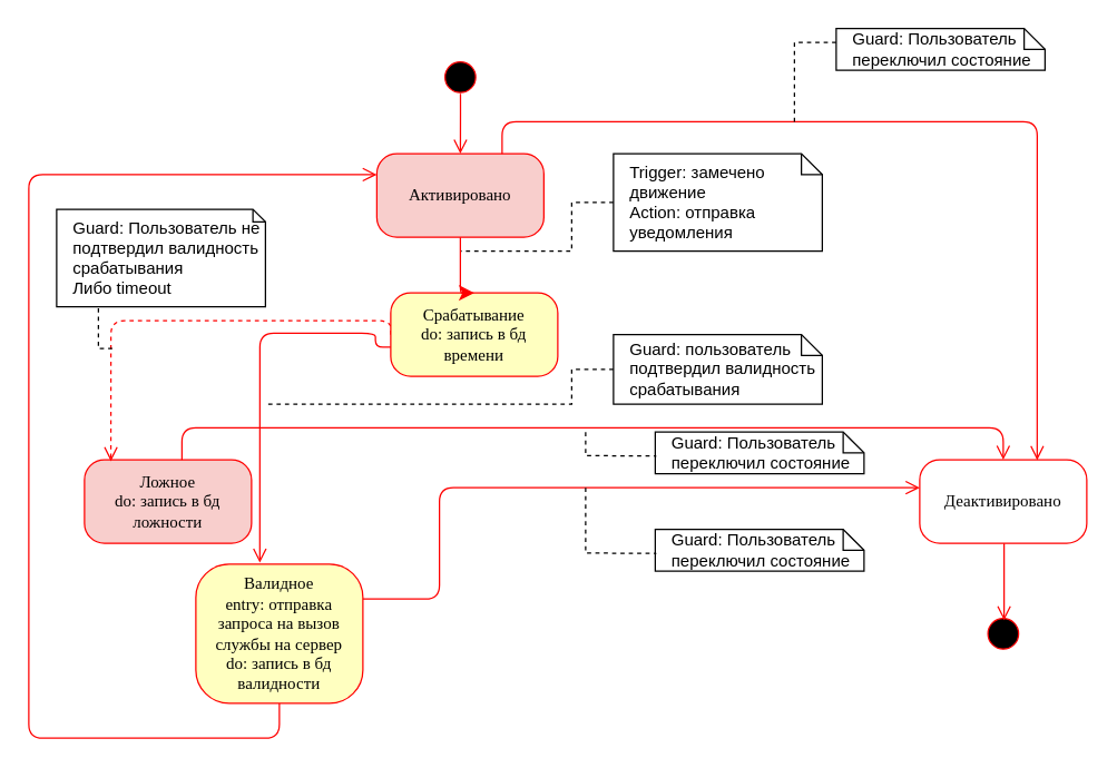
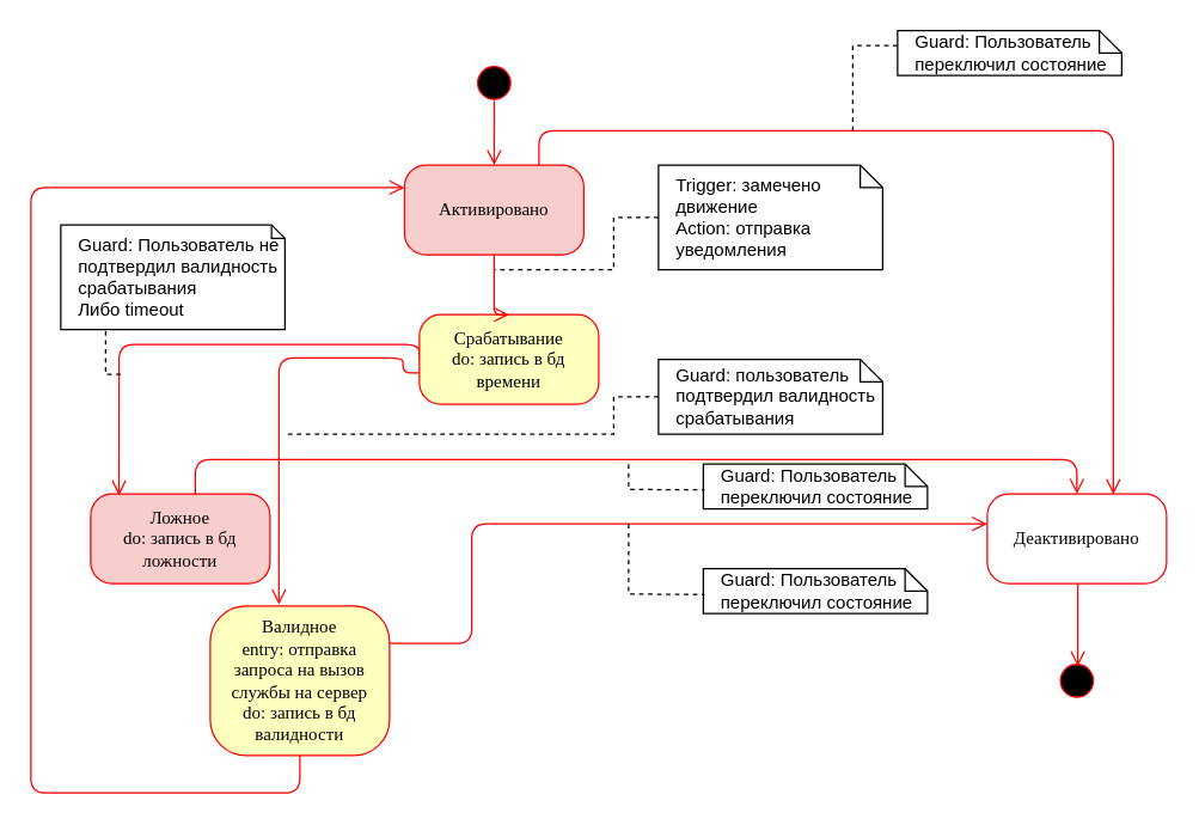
- <mxCell id="12" style="edgeStyle=orthogonalEdgeStyle;html=1;labelBackgroundColor=none;endArrow=classic;endSize=8;strokeColor=#ff0000;fontFamily=Verdana;fontSize=12;align=left;exitX=0.5;exitY=1;exitDx=0;exitDy=0;entryX=0.5;entryY=0;entryDx=0;entryDy=0;" edge="1" parent="1" source="3" target="11"><mxGeometry relative="1" as="geometry"><mxPoint x="280" y="240" as="sourcePoint" /><mxPoint x="200" y="340" as="targetPoint" /><Array as="points"><mxPoint x="330" y="190" /><mxPoint x="330" y="190" /></Array></mxGeometry></mxCell>
+ <mxCell id="12" style="edgeStyle=orthogonalEdgeStyle;html=1;labelBackgroundColor=none;endArrow=open;endSize=8;strokeColor=#ff0000;fontFamily=Verdana;fontSize=12;align=left;exitX=0.5;exitY=1;exitDx=0;exitDy=0;entryX=0.5;entryY=0;entryDx=0;entryDy=0;" edge="1" parent="1" source="3" target="11"><mxGeometry relative="1" as="geometry"><mxPoint x="280" y="240" as="sourcePoint" /><mxPoint x="200" y="340" as="targetPoint" /><Array as="points"><mxPoint x="330" y="190" /><mxPoint x="330" y="190" /></Array></mxGeometry></mxCell>
- <mxCell id="6" style="edgeStyle=orthogonalEdgeStyle;html=1;labelBackgroundColor=none;endArrow=open;endSize=8;strokeColor=#ff0000;fontFamily=Verdana;fontSize=12;align=left;exitX=0;exitY=0.5;exitDx=0;exitDy=0;entryX=0.158;entryY=0.017;entryDx=0;entryDy=0;entryPerimeter=0;dashed=1;" edge="1" parent="1" source="11" target="4"><mxGeometry relative="1" as="geometry"><mxPoint x="250" y="307.5" as="sourcePoint" /><mxPoint x="360" y="352.5" as="targetPoint" /><Array as="points"><mxPoint x="79" y="230" /></Array></mxGeometry></mxCell>
+ <mxCell id="6" style="edgeStyle=orthogonalEdgeStyle;html=1;labelBackgroundColor=none;endArrow=open;endSize=8;strokeColor=#ff0000;fontFamily=Verdana;fontSize=12;align=left;exitX=0;exitY=0.5;exitDx=0;exitDy=0;entryX=0.158;entryY=0.017;entryDx=0;entryDy=0;entryPerimeter=0;" edge="1" parent="1" source="11" target="4"><mxGeometry relative="1" as="geometry"><mxPoint x="250" y="307.5" as="sourcePoint" /><mxPoint x="360" y="352.5" as="targetPoint" /><Array as="points"><mxPoint x="79" y="230" /></Array></mxGeometry></mxCell>
